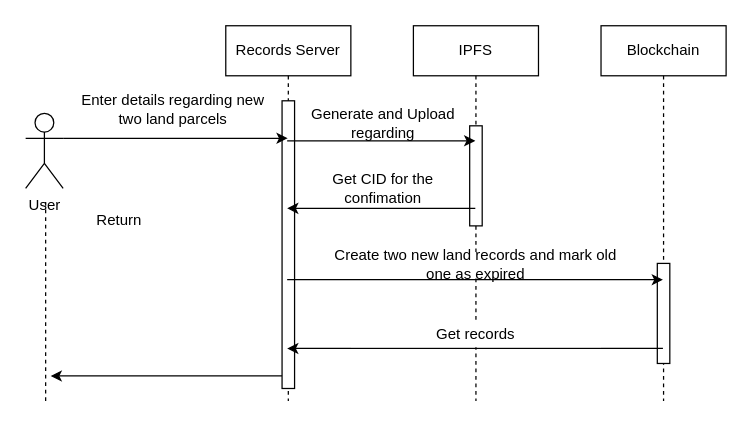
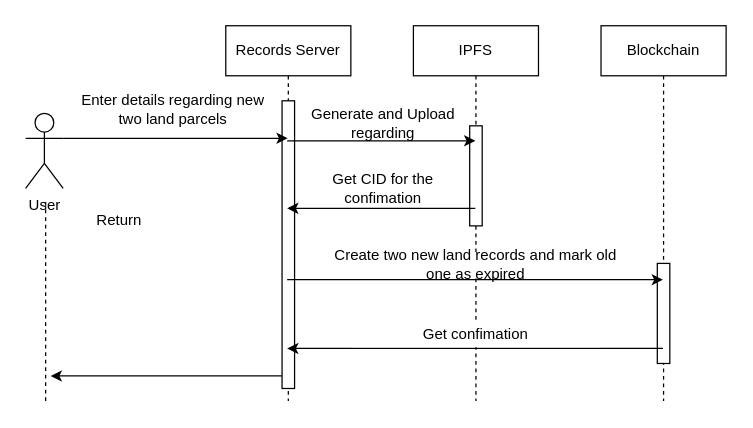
- <mxCell id="20" value="Get records" style="text;html=1;strokeColor=none;align=center;verticalAlign=middle;whiteSpace=wrap;rounded=0;fillColor=#ffffff;" parent="1" vertex="1"><mxGeometry x="280" y="257" width="200" height="20" as="geometry" /></mxCell>
+ <mxCell id="20" value="Get confimation" style="text;html=1;strokeColor=none;align=center;verticalAlign=middle;whiteSpace=wrap;rounded=0;fillColor=#ffffff;" parent="1" vertex="1"><mxGeometry x="280" y="257" width="200" height="20" as="geometry" /></mxCell>
